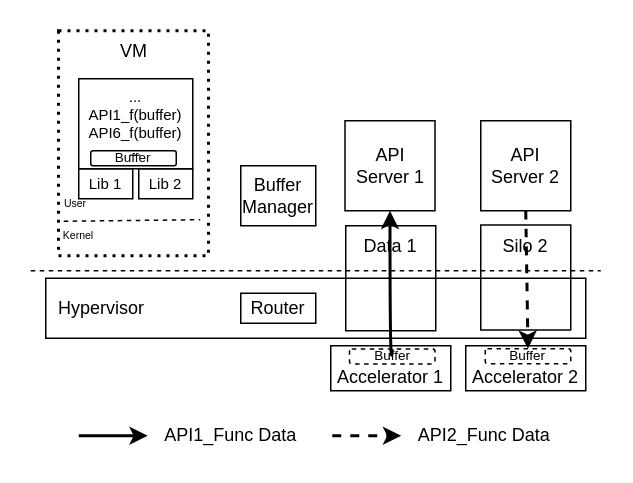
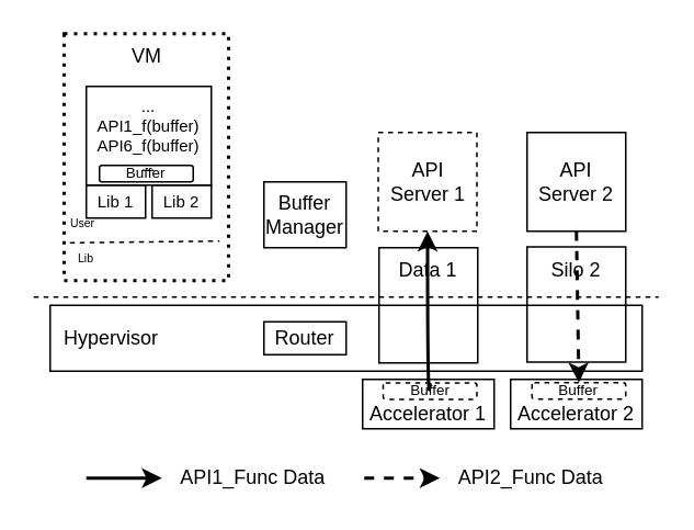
- <mxCell id="16" value="API Server 1" style="rounded=0;whiteSpace=wrap;html=1;fillColor=none;align=center;" parent="15" vertex="1"><mxGeometry x="9.5" width="60" height="60" as="geometry" /></mxCell>
+ <mxCell id="16" value="API Server 1" style="rounded=0;whiteSpace=wrap;html=1;fillColor=none;align=center;dashed=1;" parent="15" vertex="1"><mxGeometry x="9.5" width="60" height="60" as="geometry" /></mxCell>
- <mxCell id="8" value="Kernel" style="text;html=1;strokeColor=none;fillColor=none;align=center;verticalAlign=middle;whiteSpace=wrap;rounded=0;dashed=1;fontSize=7;" parent="5" vertex="1"><mxGeometry x="2" y="127" width="40" height="20" as="geometry" /></mxCell>
+ <mxCell id="8" value="Lib" style="text;html=1;strokeColor=none;fillColor=none;align=center;verticalAlign=middle;whiteSpace=wrap;rounded=0;dashed=1;fontSize=7;" parent="5" vertex="1"><mxGeometry x="2" y="127" width="40" height="20" as="geometry" /></mxCell>
